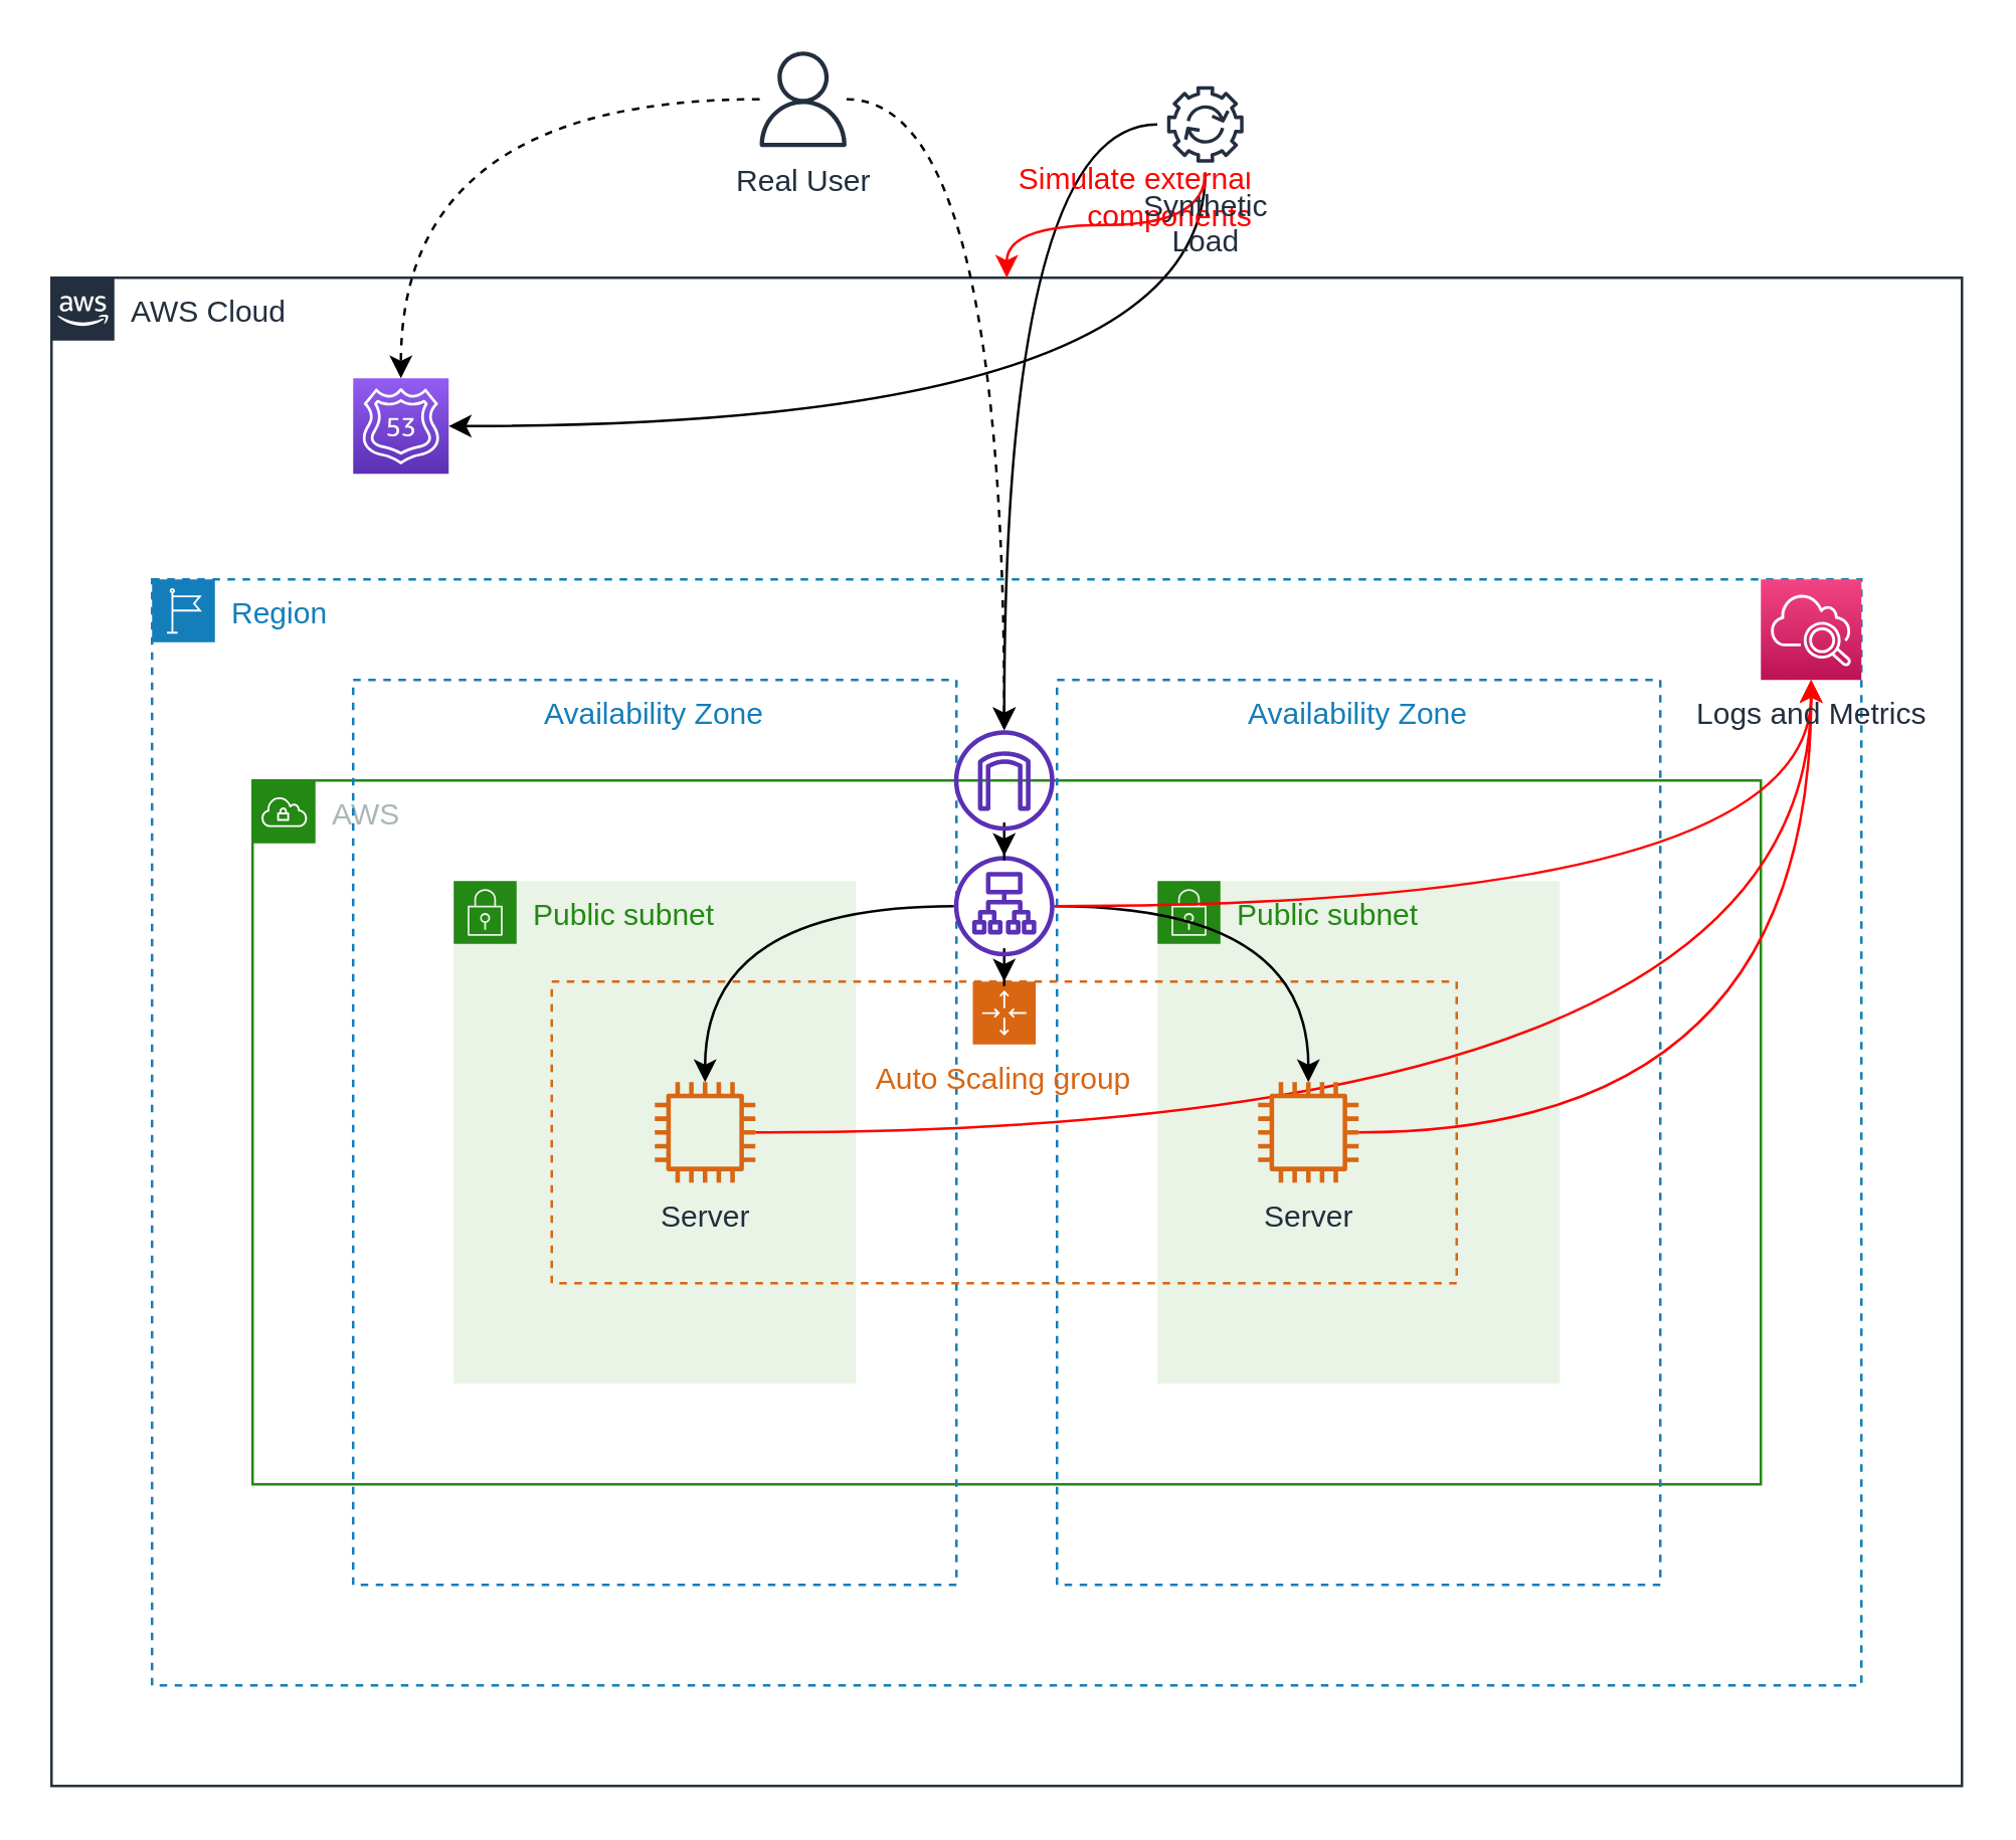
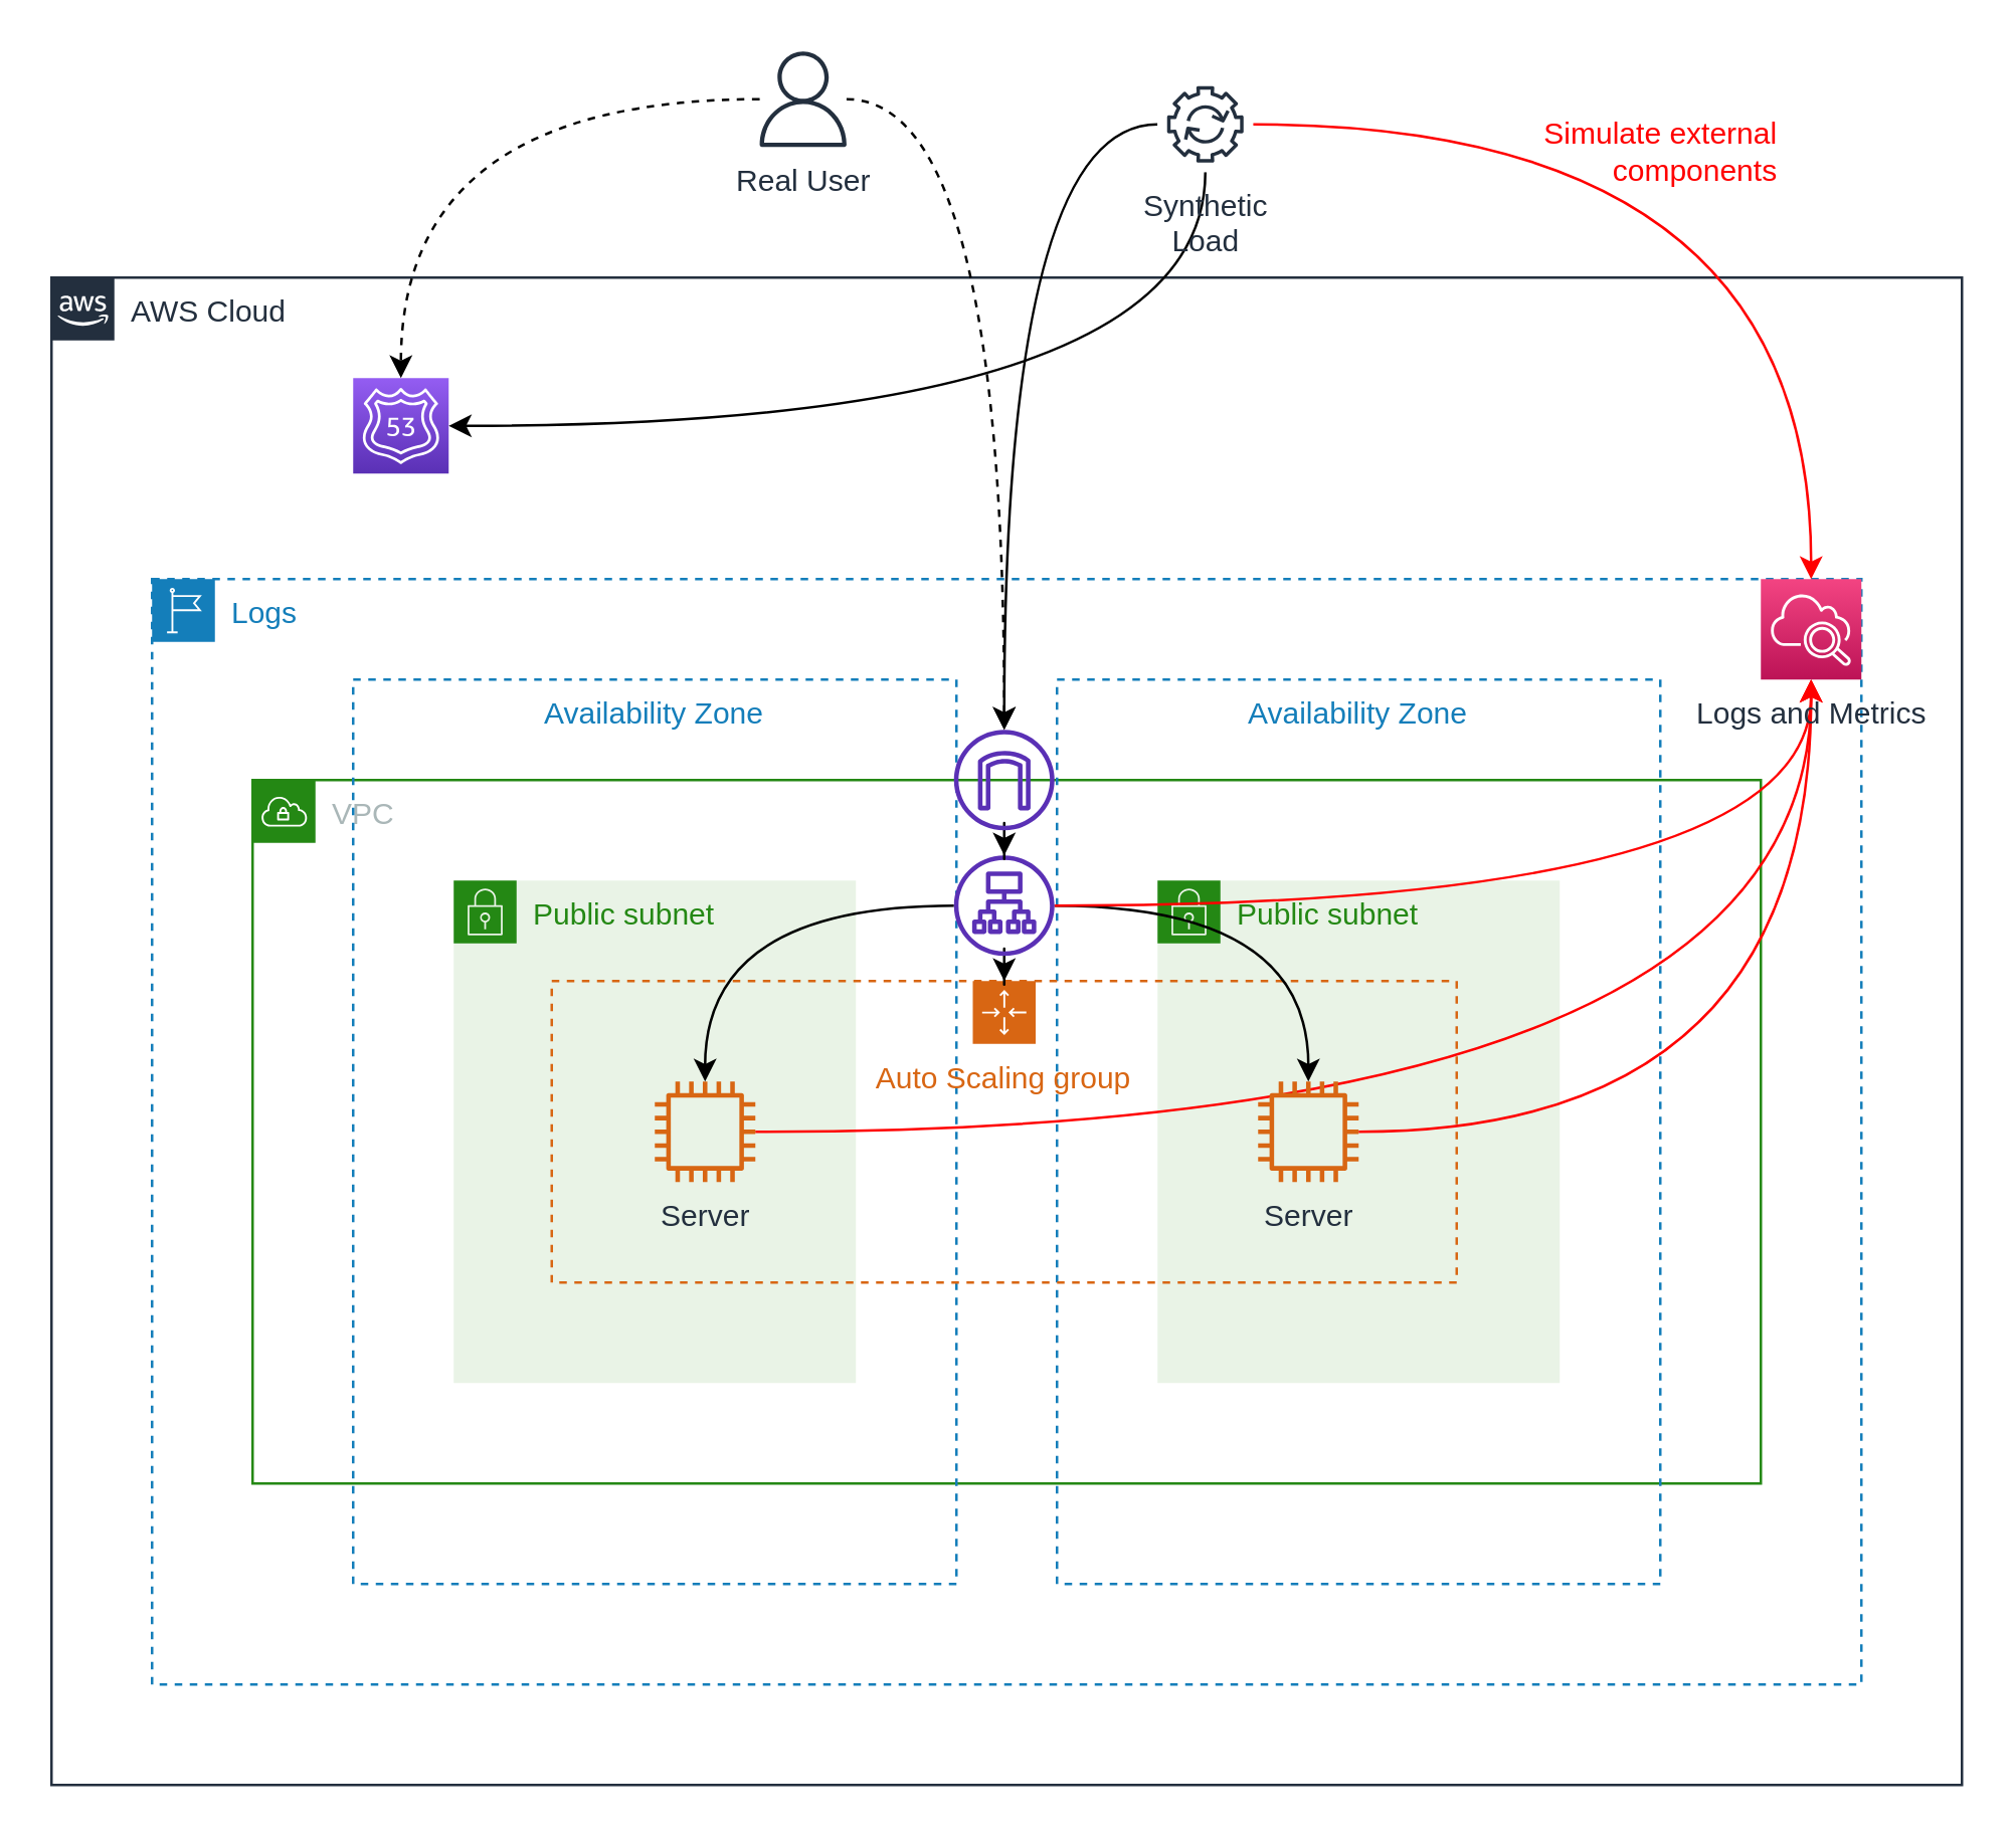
- <mxCell id="28" value="&lt;font style=&quot;font-size: 12px&quot;&gt;Simulate external&lt;br&gt;&lt;/font&gt;&lt;div style=&quot;text-align: right ; font-size: 12px&quot;&gt;&lt;font style=&quot;font-size: 12px&quot;&gt;components&lt;/font&gt;&lt;/div&gt;" style="edgeStyle=orthogonalEdgeStyle;curved=1;rounded=0;orthogonalLoop=1;jettySize=auto;html=1;strokeColor=#FF0000;labelBackgroundColor=none;fontColor=#FF0000;" parent="1" source="29" target="2" edge="1"><mxGeometry x="-0.196" y="-11" relative="1" as="geometry"><mxPoint as="offset" /></mxGeometry></mxCell>
+ <mxCell id="28" value="&lt;font style=&quot;font-size: 12px&quot;&gt;Simulate external&lt;br&gt;&lt;/font&gt;&lt;div style=&quot;text-align: right ; font-size: 12px&quot;&gt;&lt;font style=&quot;font-size: 12px&quot;&gt;components&lt;/font&gt;&lt;/div&gt;" style="edgeStyle=orthogonalEdgeStyle;curved=1;rounded=0;orthogonalLoop=1;jettySize=auto;html=1;entryX=0.5;entryY=0;entryDx=0;entryDy=0;entryPerimeter=0;strokeColor=#FF0000;labelBackgroundColor=none;fontColor=#FF0000;" parent="1" source="29" target="25" edge="1"><mxGeometry x="-0.196" y="-11" relative="1" as="geometry"><mxPoint as="offset" /></mxGeometry></mxCell>
- <mxCell id="3" value="Region" style="points=[[0,0],[0.25,0],[0.5,0],[0.75,0],[1,0],[1,0.25],[1,0.5],[1,0.75],[1,1],[0.75,1],[0.5,1],[0.25,1],[0,1],[0,0.75],[0,0.5],[0,0.25]];outlineConnect=0;gradientColor=none;html=1;whiteSpace=wrap;fontSize=12;fontStyle=0;shape=mxgraph.aws4.group;grIcon=mxgraph.aws4.group_region;strokeColor=#147EBA;fillColor=none;verticalAlign=top;align=left;spacingLeft=30;fontColor=#147EBA;dashed=1;" parent="1" vertex="1"><mxGeometry x="60" y="230" width="680" height="440" as="geometry" /></mxCell>
+ <mxCell id="3" value="Logs" style="points=[[0,0],[0.25,0],[0.5,0],[0.75,0],[1,0],[1,0.25],[1,0.5],[1,0.75],[1,1],[0.75,1],[0.5,1],[0.25,1],[0,1],[0,0.75],[0,0.5],[0,0.25]];outlineConnect=0;gradientColor=none;html=1;whiteSpace=wrap;fontSize=12;fontStyle=0;shape=mxgraph.aws4.group;grIcon=mxgraph.aws4.group_region;strokeColor=#147EBA;fillColor=none;verticalAlign=top;align=left;spacingLeft=30;fontColor=#147EBA;dashed=1;" parent="1" vertex="1"><mxGeometry x="60" y="230" width="680" height="440" as="geometry" /></mxCell>
- <mxCell id="4" value="AWS" style="points=[[0,0],[0.25,0],[0.5,0],[0.75,0],[1,0],[1,0.25],[1,0.5],[1,0.75],[1,1],[0.75,1],[0.5,1],[0.25,1],[0,1],[0,0.75],[0,0.5],[0,0.25]];outlineConnect=0;gradientColor=none;html=1;whiteSpace=wrap;fontSize=12;fontStyle=0;shape=mxgraph.aws4.group;grIcon=mxgraph.aws4.group_vpc;strokeColor=#248814;fillColor=none;verticalAlign=top;align=left;spacingLeft=30;fontColor=#AAB7B8;dashed=0;" parent="1" vertex="1"><mxGeometry x="100" y="310" width="600" height="280" as="geometry" /></mxCell>
+ <mxCell id="4" value="VPC" style="points=[[0,0],[0.25,0],[0.5,0],[0.75,0],[1,0],[1,0.25],[1,0.5],[1,0.75],[1,1],[0.75,1],[0.5,1],[0.25,1],[0,1],[0,0.75],[0,0.5],[0,0.25]];outlineConnect=0;gradientColor=none;html=1;whiteSpace=wrap;fontSize=12;fontStyle=0;shape=mxgraph.aws4.group;grIcon=mxgraph.aws4.group_vpc;strokeColor=#248814;fillColor=none;verticalAlign=top;align=left;spacingLeft=30;fontColor=#AAB7B8;dashed=0;" parent="1" vertex="1"><mxGeometry x="100" y="310" width="600" height="280" as="geometry" /></mxCell>
